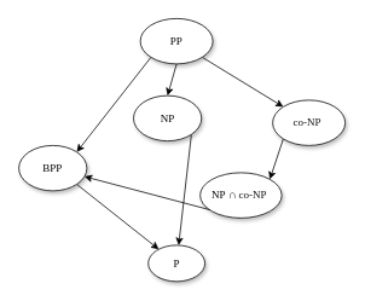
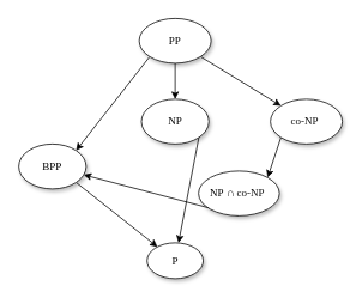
- <mxCell id="7" value="&lt;span&gt;NP&lt;/span&gt;" style="ellipse;whiteSpace=wrap;html=1;rounded=0;shadow=1;comic=0;labelBackgroundColor=none;strokeWidth=1;fontFamily=Verdana;fontSize=12;align=center;" parent="1" vertex="1"><mxGeometry x="146.5" y="105" width="75" height="50" as="geometry" /></mxCell>
+ <mxCell id="7" value="&lt;span&gt;NP&lt;/span&gt;" style="ellipse;whiteSpace=wrap;html=1;rounded=0;shadow=1;comic=0;labelBackgroundColor=none;strokeWidth=1;fontFamily=Verdana;fontSize=12;align=center;" parent="1" vertex="1"><mxGeometry x="156.5" y="110" width="75" height="50" as="geometry" /></mxCell>
